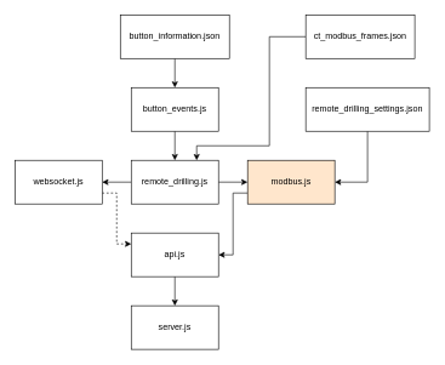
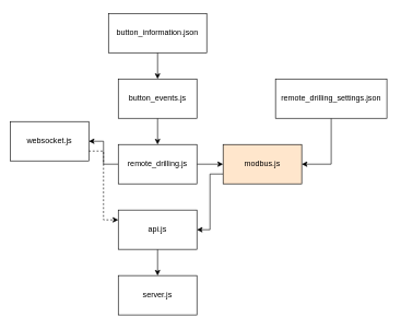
- <mxCell id="16" value="ct_modbus_frames.json" style="rounded=0;whiteSpace=wrap;html=1;" parent="1" vertex="1"><mxGeometry x="420" y="20" width="150" height="60" as="geometry" /></mxCell>
- <mxCell id="15" style="edgeStyle=orthogonalEdgeStyle;rounded=0;orthogonalLoop=1;jettySize=auto;html=1;exitX=0;exitY=0.5;exitDx=0;exitDy=0;entryX=0.75;entryY=0;entryDx=0;entryDy=0;strokeColor=#000000;" parent="1" source="16" target="10" edge="1"><mxGeometry relative="1" as="geometry"><Array as="points"><mxPoint x="370" y="50" /><mxPoint x="370" y="200" /><mxPoint x="270" y="200" /></Array></mxGeometry></mxCell>
- <mxCell id="3" value="websocket.js" style="rounded=0;whiteSpace=wrap;html=1;" parent="1" vertex="1"><mxGeometry x="20" y="220" width="120" height="60" as="geometry" /></mxCell>
+ <mxCell id="3" value="websocket.js" style="rounded=0;whiteSpace=wrap;html=1;" parent="1" vertex="1"><mxGeometry x="15" y="185" width="120" height="60" as="geometry" /></mxCell>
